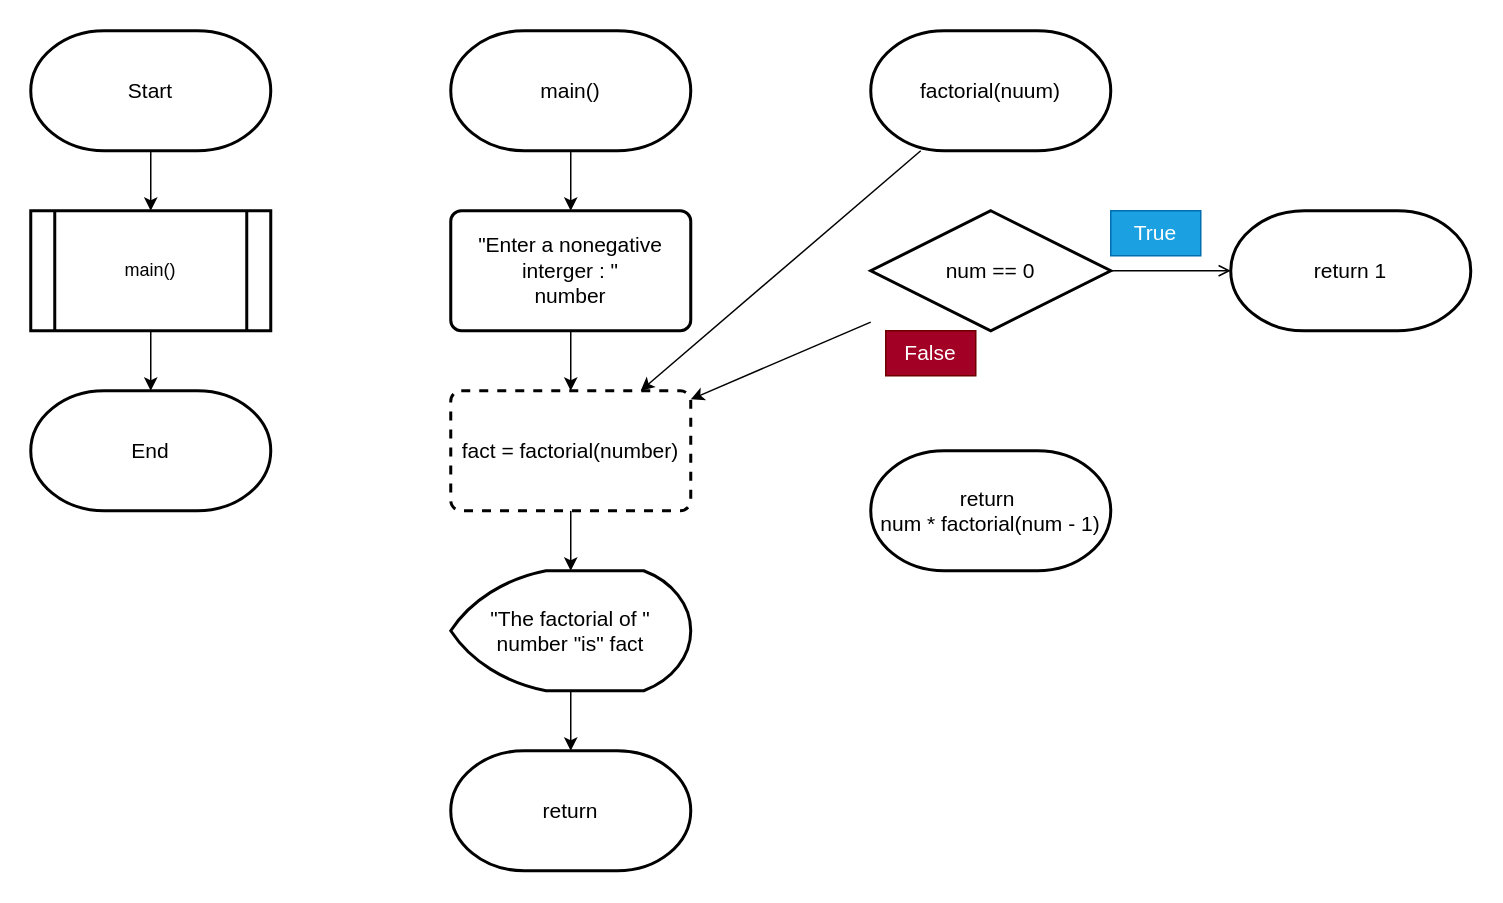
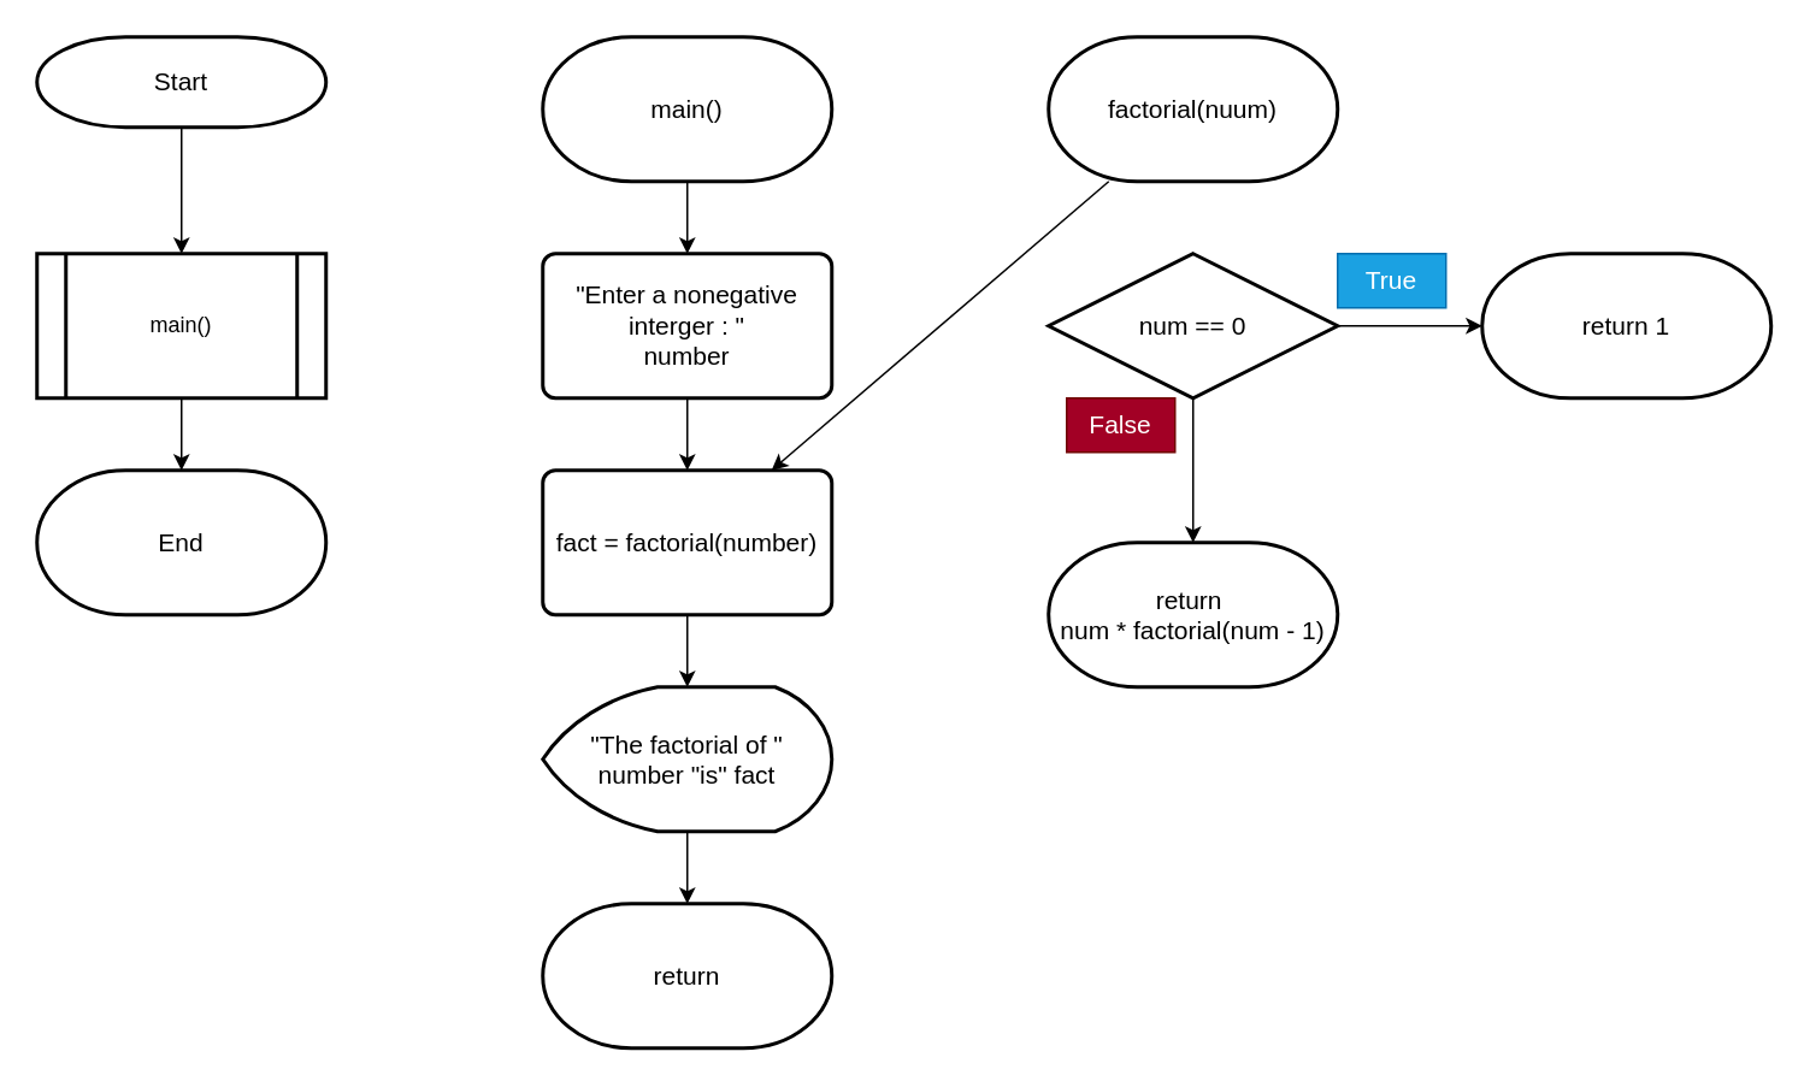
- <mxCell id="3" value="&lt;font style=&quot;font-size: 14px;&quot;&gt;Start&lt;/font&gt;" style="strokeWidth=2;html=1;shape=mxgraph.flowchart.terminator;whiteSpace=wrap;" vertex="1" parent="1"><mxGeometry x="20" y="20" width="160" height="80" as="geometry" /></mxCell>
+ <mxCell id="3" value="&lt;font style=&quot;font-size: 14px;&quot;&gt;Start&lt;/font&gt;" style="strokeWidth=2;html=1;shape=mxgraph.flowchart.terminator;whiteSpace=wrap;" vertex="1" parent="1"><mxGeometry x="20" y="20" width="160" height="50" as="geometry" /></mxCell>
- <mxCell id="19" value="" style="edgeStyle=none;html=1;fontSize=14;endArrow=open;" edge="1" parent="1" source="21" target="22"><mxGeometry relative="1" as="geometry" /></mxCell>
+ <mxCell id="19" value="" style="edgeStyle=none;html=1;fontSize=14;" edge="1" parent="1" source="21" target="22"><mxGeometry relative="1" as="geometry" /></mxCell>
- <mxCell id="20" value="" style="edgeStyle=none;html=1;fontSize=14;" edge="1" parent="1" source="21" target="12"><mxGeometry relative="1" as="geometry" /></mxCell>
+ <mxCell id="20" value="" style="edgeStyle=none;html=1;fontSize=14;" edge="1" parent="1" source="21" target="18"><mxGeometry relative="1" as="geometry" /></mxCell>
- <mxCell id="12" value="fact = factorial(number)" style="rounded=1;whiteSpace=wrap;html=1;absoluteArcSize=1;arcSize=14;strokeWidth=2;fontSize=14;dashed=1;" vertex="1" parent="1"><mxGeometry x="300" y="260" width="160" height="80" as="geometry" /></mxCell>
+ <mxCell id="12" value="fact = factorial(number)" style="rounded=1;whiteSpace=wrap;html=1;absoluteArcSize=1;arcSize=14;strokeWidth=2;fontSize=14;" vertex="1" parent="1"><mxGeometry x="300" y="260" width="160" height="80" as="geometry" /></mxCell>
